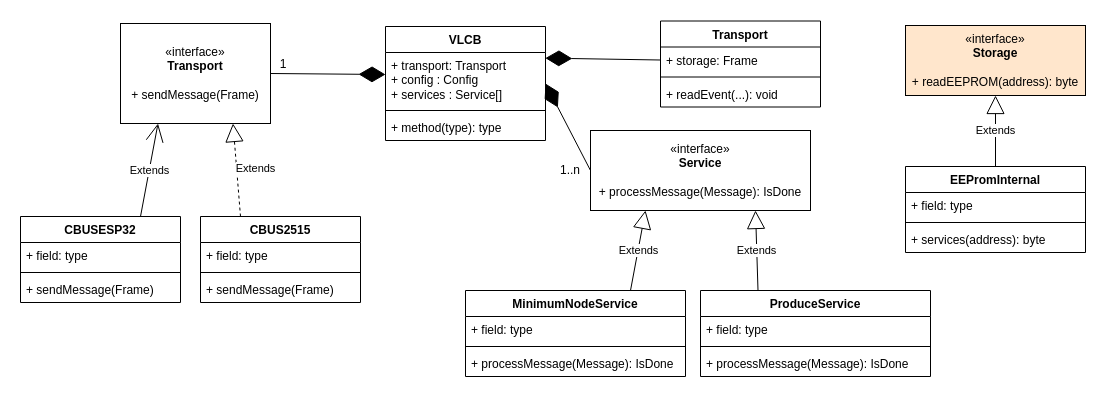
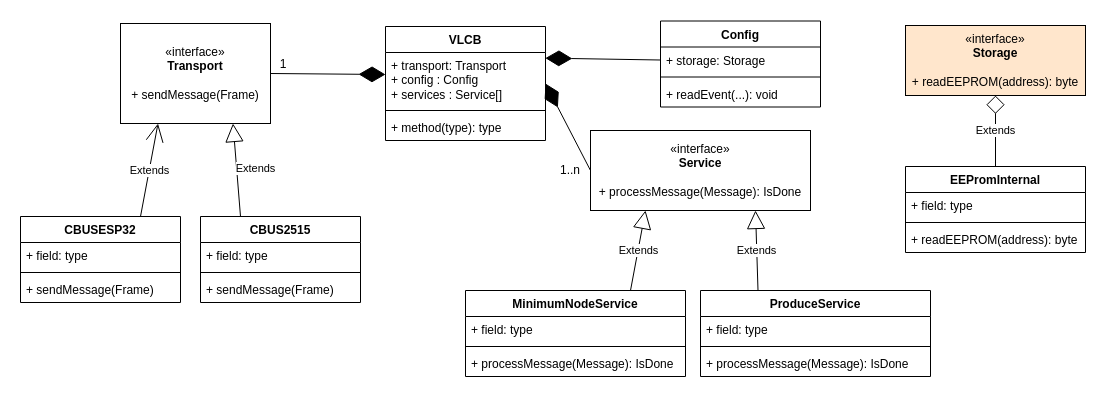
- <mxCell id="34" value="Transport" style="swimlane;fontStyle=1;align=center;verticalAlign=top;childLayout=stackLayout;horizontal=1;startSize=26;horizontalStack=0;resizeParent=1;resizeParentMax=0;resizeLast=0;collapsible=1;marginBottom=0;whiteSpace=wrap;html=1;" vertex="1" parent="1"><mxGeometry x="660" y="20.5" width="160" height="86" as="geometry" /></mxCell>
+ <mxCell id="34" value="Config" style="swimlane;fontStyle=1;align=center;verticalAlign=top;childLayout=stackLayout;horizontal=1;startSize=26;horizontalStack=0;resizeParent=1;resizeParentMax=0;resizeLast=0;collapsible=1;marginBottom=0;whiteSpace=wrap;html=1;" vertex="1" parent="1"><mxGeometry x="660" y="20.5" width="160" height="86" as="geometry" /></mxCell>
- <mxCell id="35" value="+ storage: Frame" style="text;strokeColor=none;fillColor=none;align=left;verticalAlign=top;spacingLeft=4;spacingRight=4;overflow=hidden;rotatable=0;points=[[0,0.5],[1,0.5]];portConstraint=eastwest;whiteSpace=wrap;html=1;" vertex="1" parent="34"><mxGeometry y="26" width="160" height="26" as="geometry" /></mxCell>
+ <mxCell id="35" value="+ storage: Storage" style="text;strokeColor=none;fillColor=none;align=left;verticalAlign=top;spacingLeft=4;spacingRight=4;overflow=hidden;rotatable=0;points=[[0,0.5],[1,0.5]];portConstraint=eastwest;whiteSpace=wrap;html=1;" vertex="1" parent="34"><mxGeometry y="26" width="160" height="26" as="geometry" /></mxCell>
- <mxCell id="39" value="Extends" style="endArrow=block;endSize=16;endFill=0;html=1;rounded=0;entryX=0.5;entryY=1;entryDx=0;entryDy=0;exitX=0.5;exitY=0;exitDx=0;exitDy=0;" edge="1" parent="1" source="40" target="33"><mxGeometry width="160" relative="1" as="geometry"><mxPoint x="995" y="146" as="sourcePoint" /><mxPoint x="990" y="106" as="targetPoint" /></mxGeometry></mxCell>
+ <mxCell id="39" value="Extends" style="endArrow=diamond;endSize=16;endFill=0;html=1;rounded=0;entryX=0.5;entryY=1;entryDx=0;entryDy=0;exitX=0.5;exitY=0;exitDx=0;exitDy=0;" edge="1" parent="1" source="40" target="33"><mxGeometry width="160" relative="1" as="geometry"><mxPoint x="995" y="146" as="sourcePoint" /><mxPoint x="990" y="106" as="targetPoint" /></mxGeometry></mxCell>
- <mxCell id="16" value="Extends" style="endArrow=block;endSize=16;endFill=0;html=1;rounded=0;entryX=0.75;entryY=1;entryDx=0;entryDy=0;exitX=0.25;exitY=0;exitDx=0;exitDy=0;dashed=1;" parent="1" source="8" target="6" edge="1"><mxGeometry x="0.008" y="-19" width="160" relative="1" as="geometry"><mxPoint x="380" y="146" as="sourcePoint" /><mxPoint x="540" y="146" as="targetPoint" /><mxPoint as="offset" /></mxGeometry></mxCell>
+ <mxCell id="16" value="Extends" style="endArrow=block;endSize=16;endFill=0;html=1;rounded=0;entryX=0.75;entryY=1;entryDx=0;entryDy=0;exitX=0.25;exitY=0;exitDx=0;exitDy=0;" parent="1" source="8" target="6" edge="1"><mxGeometry x="0.008" y="-19" width="160" relative="1" as="geometry"><mxPoint x="380" y="146" as="sourcePoint" /><mxPoint x="540" y="146" as="targetPoint" /><mxPoint as="offset" /></mxGeometry></mxCell>
- <mxCell id="43" value="+ services(address): byte" style="text;strokeColor=none;fillColor=none;align=left;verticalAlign=top;spacingLeft=4;spacingRight=4;overflow=hidden;rotatable=0;points=[[0,0.5],[1,0.5]];portConstraint=eastwest;whiteSpace=wrap;html=1;" vertex="1" parent="40"><mxGeometry y="60" width="180" height="26" as="geometry" /></mxCell>
+ <mxCell id="43" value="+ readEEPROM(address): byte" style="text;strokeColor=none;fillColor=none;align=left;verticalAlign=top;spacingLeft=4;spacingRight=4;overflow=hidden;rotatable=0;points=[[0,0.5],[1,0.5]];portConstraint=eastwest;whiteSpace=wrap;html=1;" vertex="1" parent="40"><mxGeometry y="60" width="180" height="26" as="geometry" /></mxCell>
